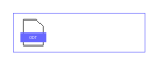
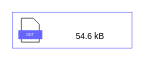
+ <mxCell id="5" value="54.6 kB" style="whiteSpace=wrap;html=1;fontSize=14;strokeColor=none;fillColor=none;" parent="1" vertex="1"><mxGeometry x="80" y="50" width="140" height="20" as="geometry" /></mxCell>
